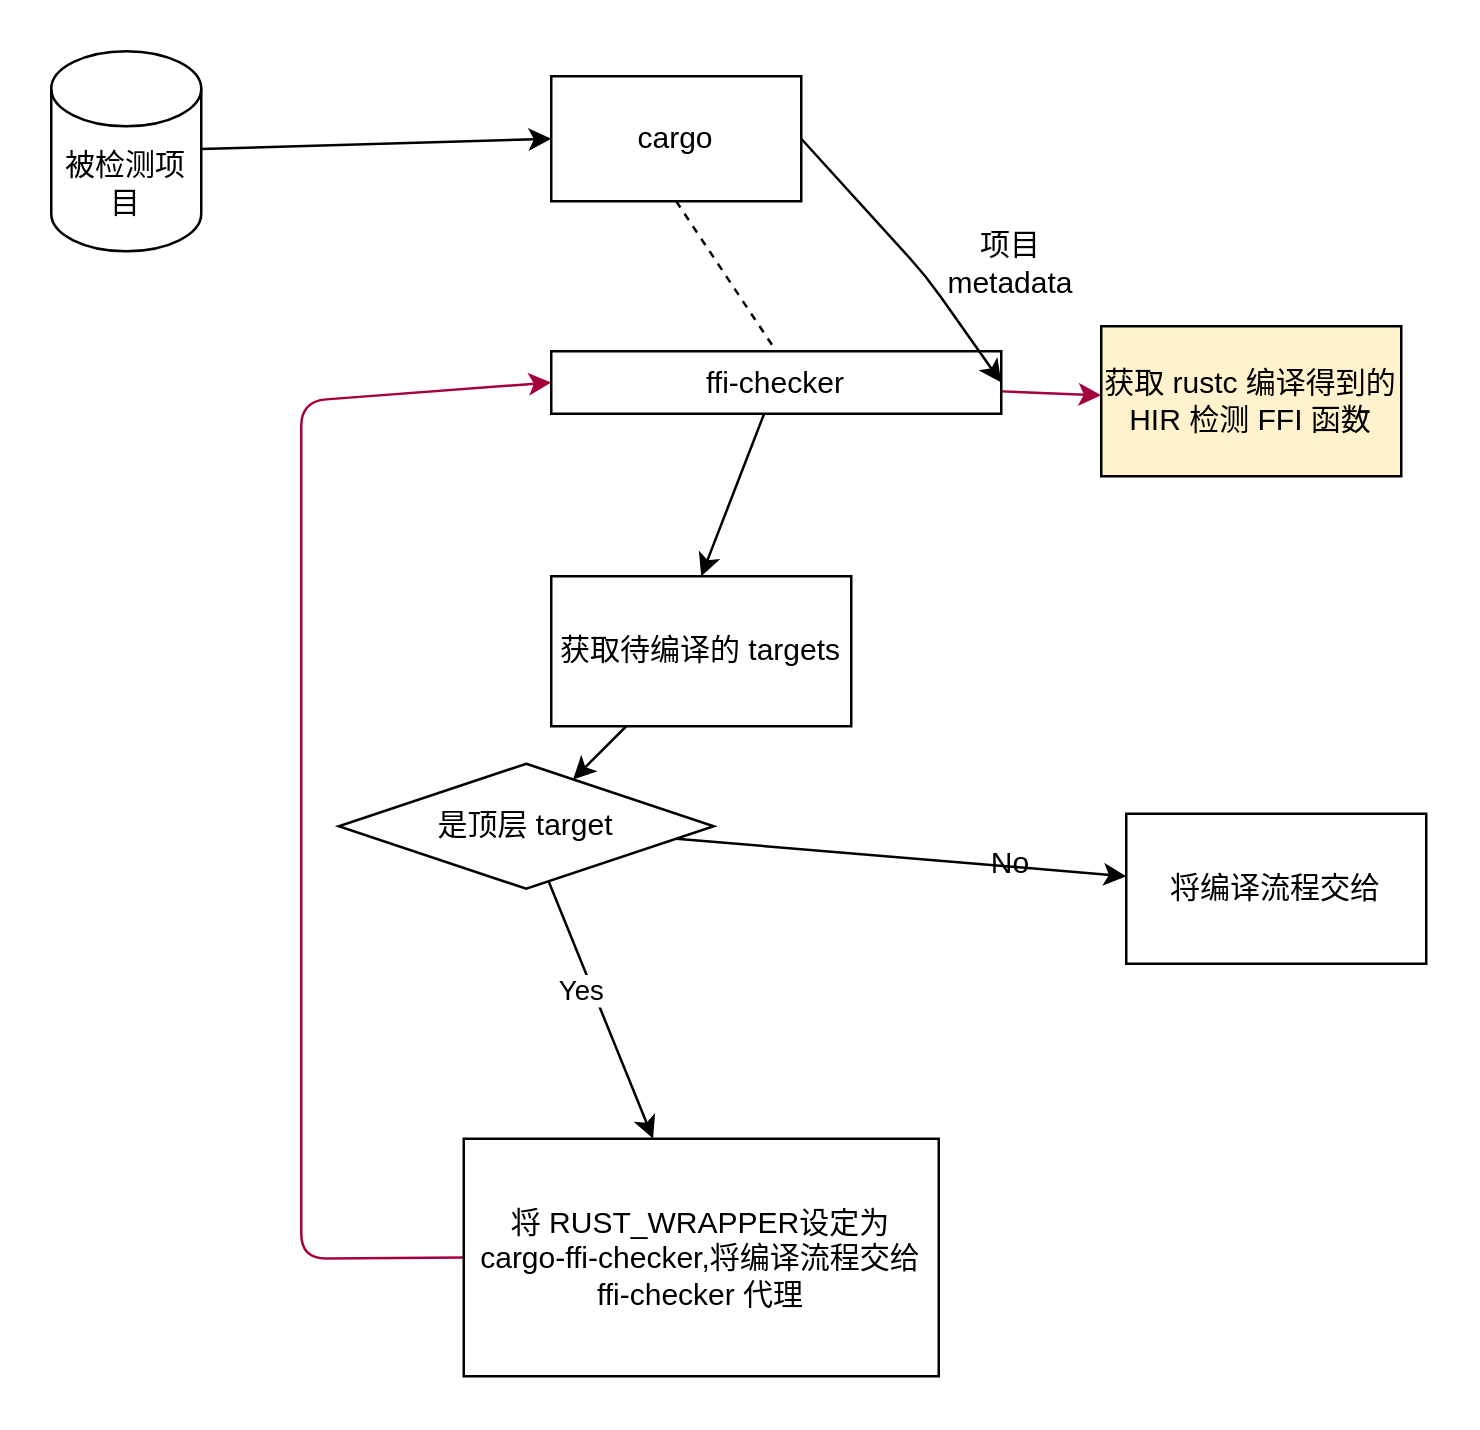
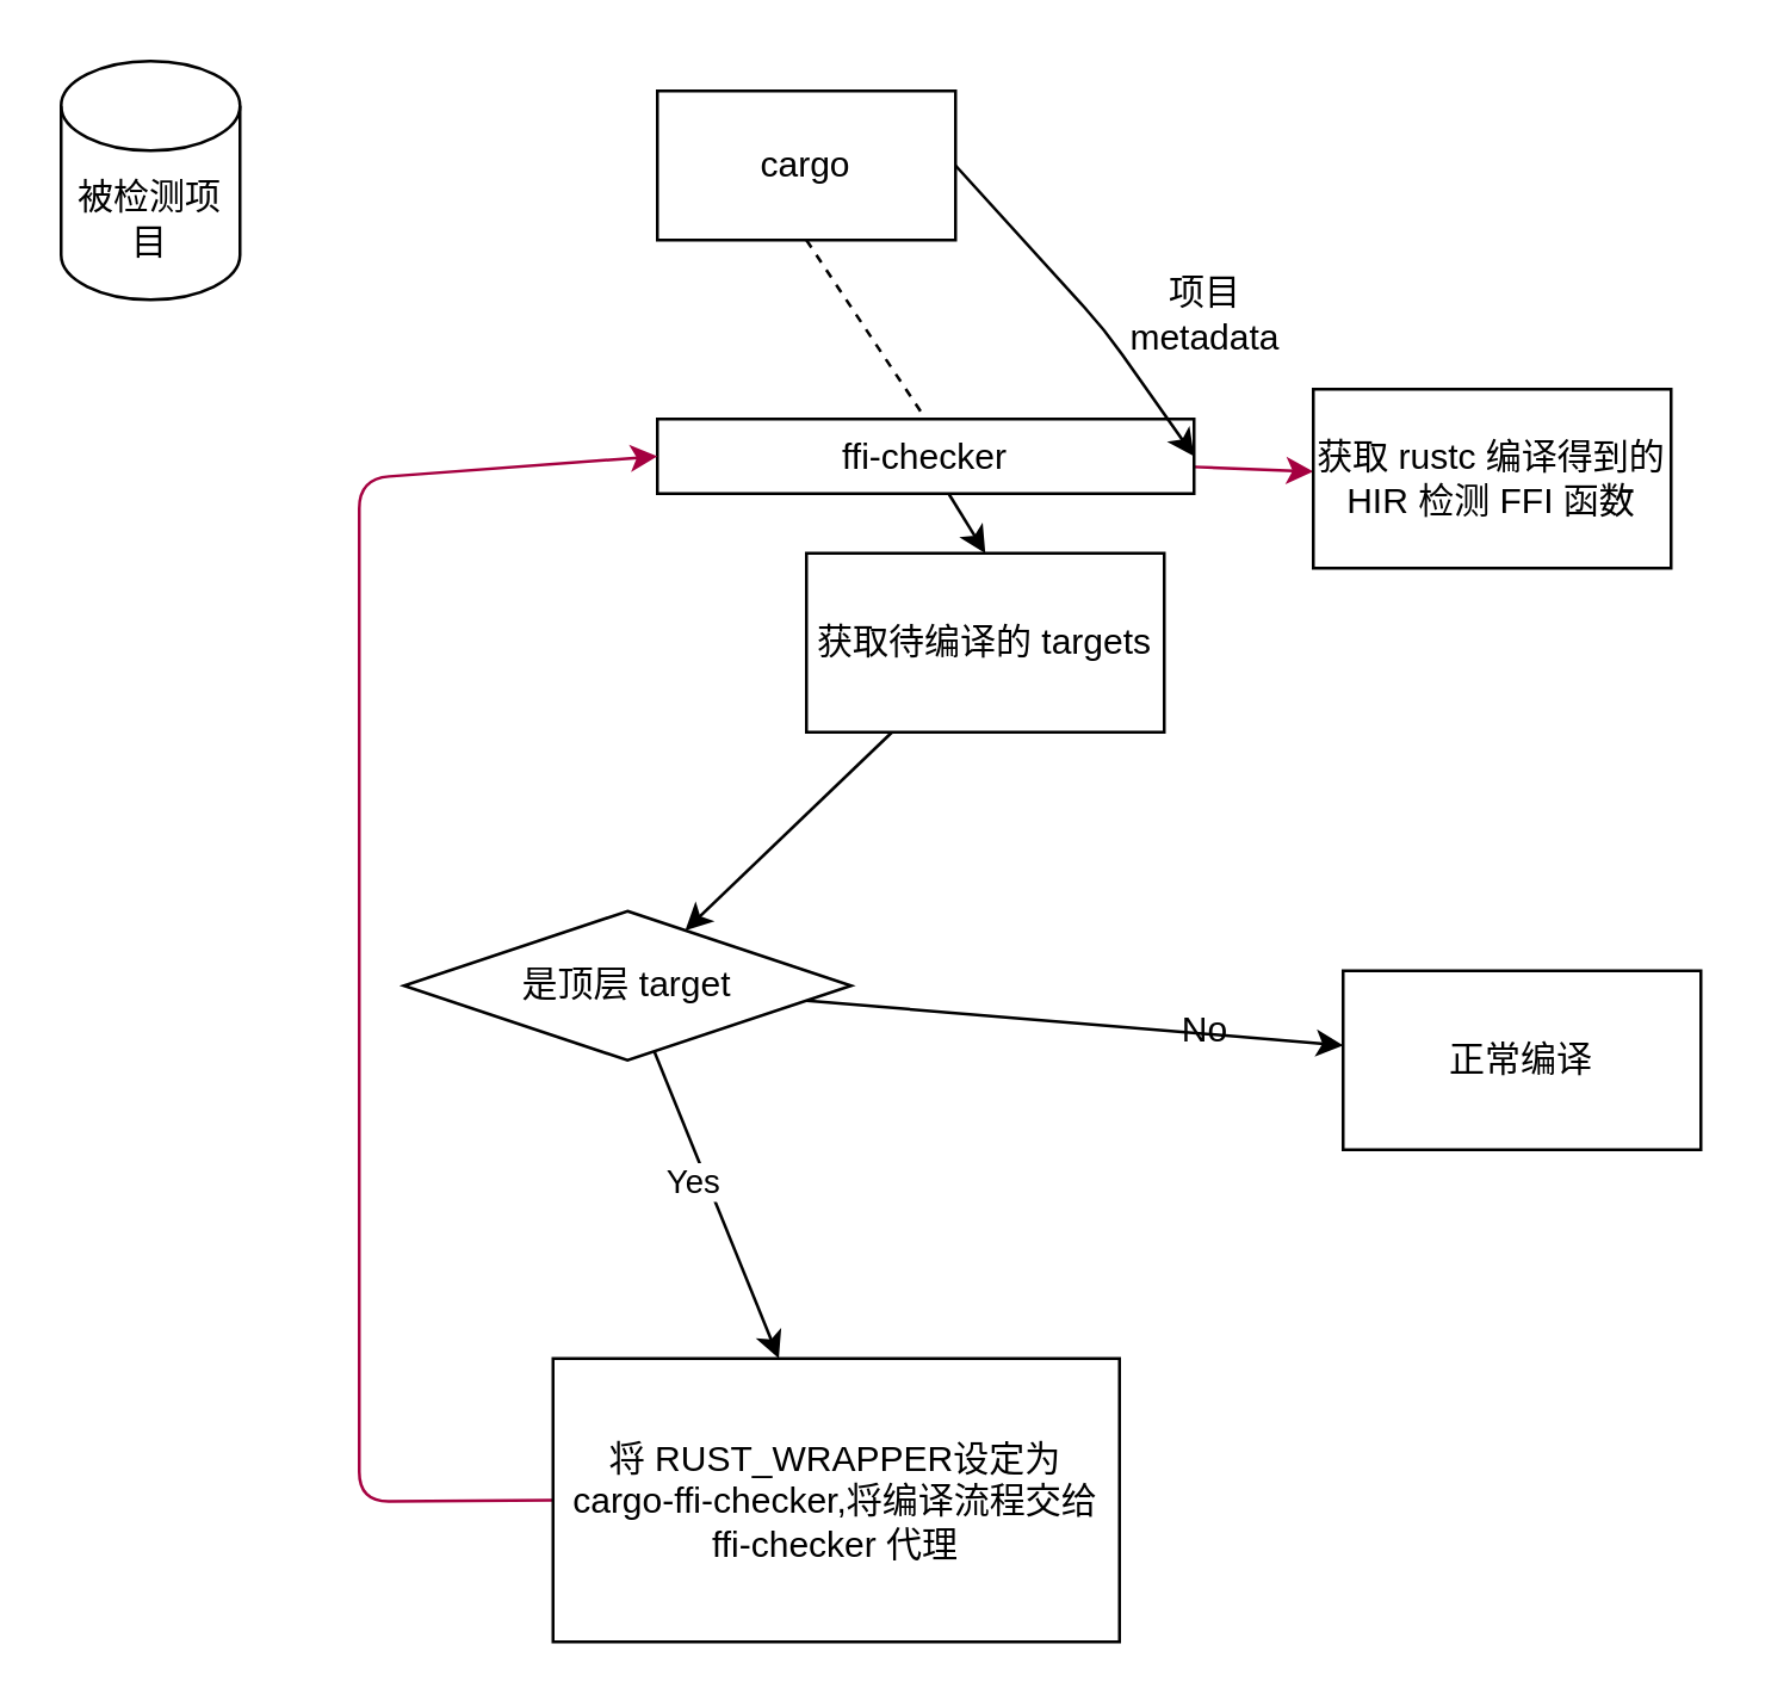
- <mxCell id="8" style="edgeStyle=none;html=1;entryX=0;entryY=0.5;entryDx=0;entryDy=0;" edge="1" parent="1" source="9" target="6"><mxGeometry relative="1" as="geometry" /></mxCell>
- <mxCell id="21" value="获取 rustc 编译得到的 HIR 检测 FFI 函数" style="whiteSpace=wrap;html=1;rounded=0;fillColor=#fff2cc;" vertex="1" parent="1"><mxGeometry x="440" y="130" width="120" height="60" as="geometry" /></mxCell>
+ <mxCell id="21" value="获取 rustc 编译得到的 HIR 检测 FFI 函数" style="whiteSpace=wrap;html=1;rounded=0;" vertex="1" parent="1"><mxGeometry x="440" y="130" width="120" height="60" as="geometry" /></mxCell>
- <mxCell id="12" value="获取待编译的 targets" style="rounded=0;whiteSpace=wrap;html=1;" vertex="1" parent="1"><mxGeometry x="220" y="230" width="120" height="60" as="geometry" /></mxCell>
+ <mxCell id="12" value="获取待编译的 targets" style="rounded=0;whiteSpace=wrap;html=1;" vertex="1" parent="1"><mxGeometry x="270" y="185" width="120" height="60" as="geometry" /></mxCell>
- <mxCell id="17" value="将编译流程交给" style="whiteSpace=wrap;html=1;rounded=0;" vertex="1" parent="1"><mxGeometry x="450" y="325" width="120" height="60" as="geometry" /></mxCell>
+ <mxCell id="17" value="正常编译" style="whiteSpace=wrap;html=1;rounded=0;" vertex="1" parent="1"><mxGeometry x="450" y="325" width="120" height="60" as="geometry" /></mxCell>
